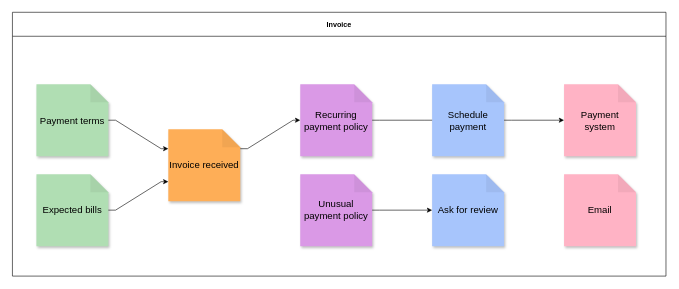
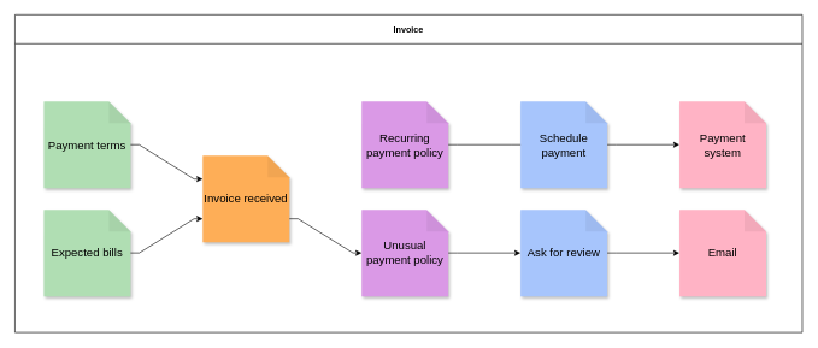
- <mxCell id="12" style="edgeStyle=orthogonalEdgeStyle;rounded=0;orthogonalLoop=1;jettySize=auto;html=1;noEdgeStyle=1;orthogonal=1;" parent="2" source="5" target="6" edge="1"><mxGeometry relative="1" as="geometry"><Array as="points"><mxPoint x="392" y="227.5" /><mxPoint x="468" y="180" /></Array></mxGeometry></mxCell>
+ <mxCell id="13" style="edgeStyle=orthogonalEdgeStyle;rounded=0;orthogonalLoop=1;jettySize=auto;html=1;noEdgeStyle=1;orthogonal=1;" parent="2" source="5" target="7" edge="1"><mxGeometry relative="1" as="geometry"><Array as="points"><mxPoint x="392" y="282.5" /><mxPoint x="468" y="330" /></Array></mxGeometry></mxCell>
+ <mxCell id="19" style="edgeStyle=orthogonalEdgeStyle;rounded=0;orthogonalLoop=1;jettySize=auto;html=1;noEdgeStyle=1;orthogonal=1;" parent="2" source="9" target="17" edge="1"><mxGeometry relative="1" as="geometry"><Array as="points"><mxPoint x="832" y="330" /><mxPoint x="908" y="330" /></Array></mxGeometry></mxCell>
